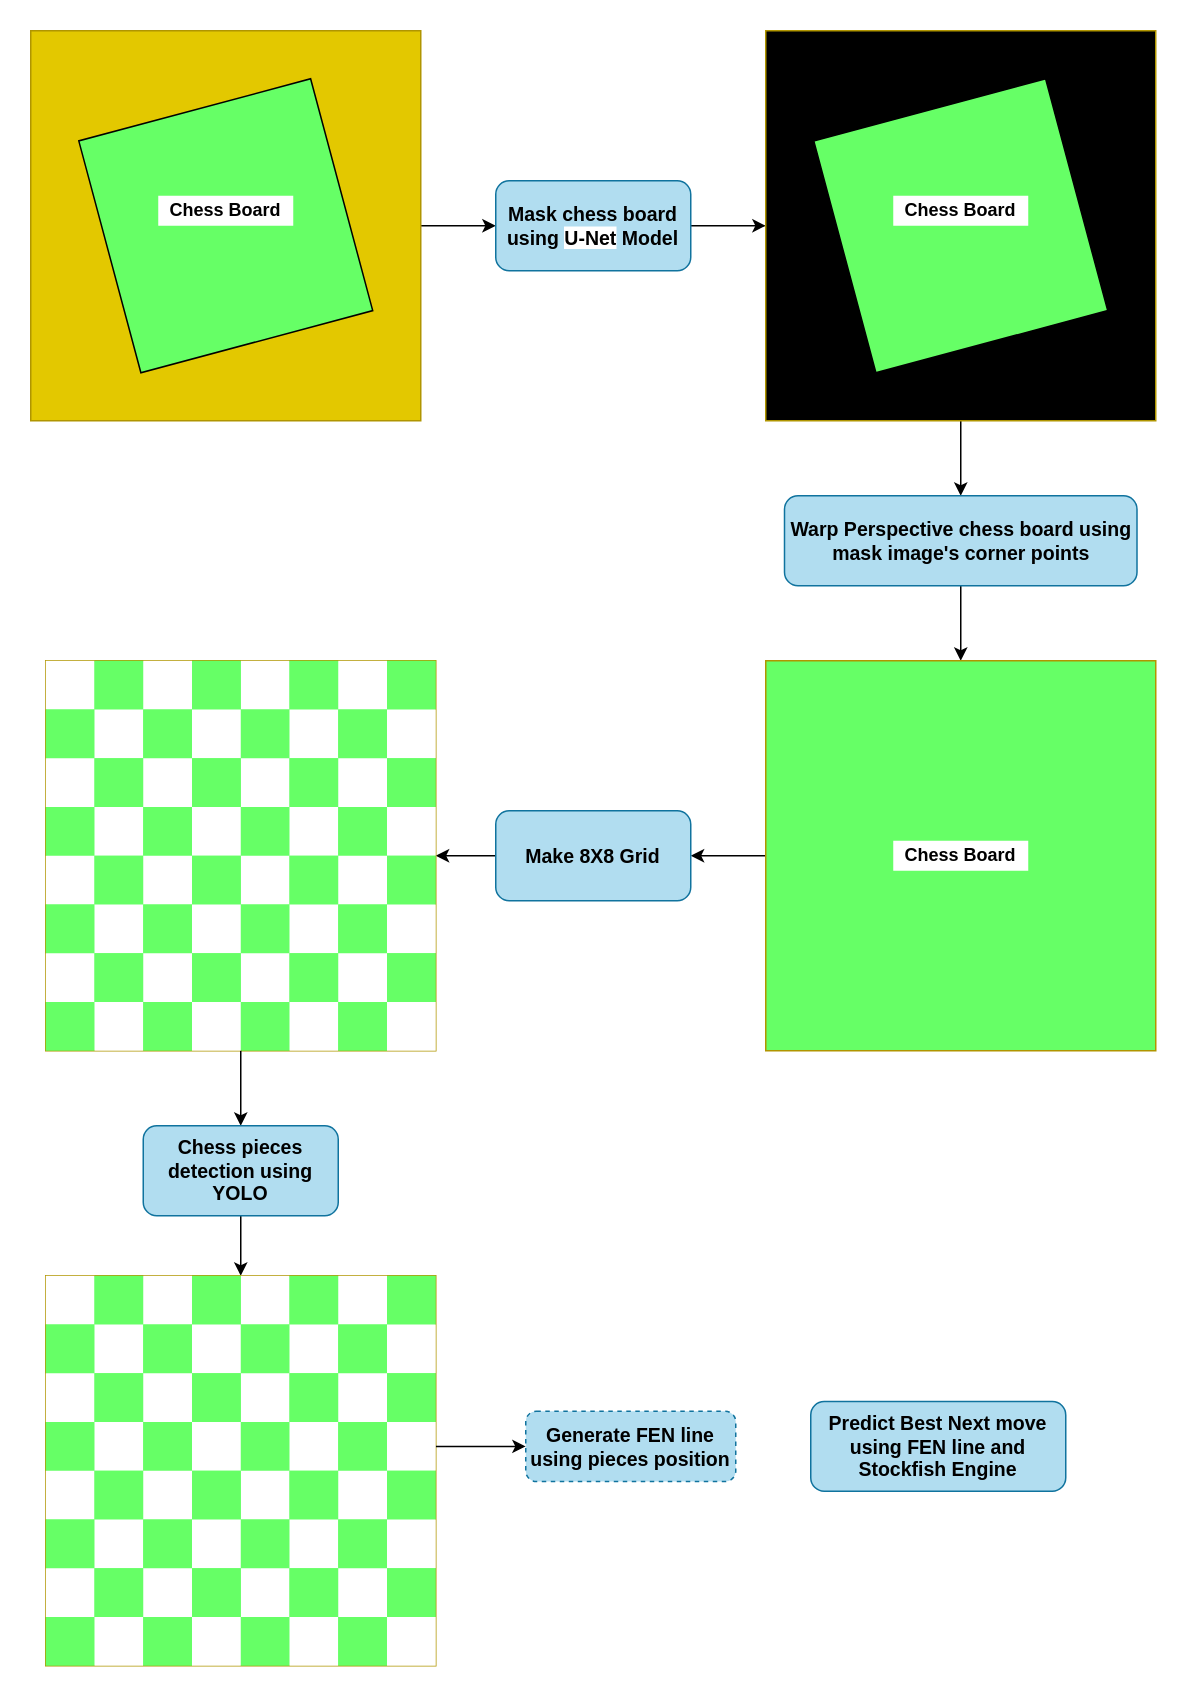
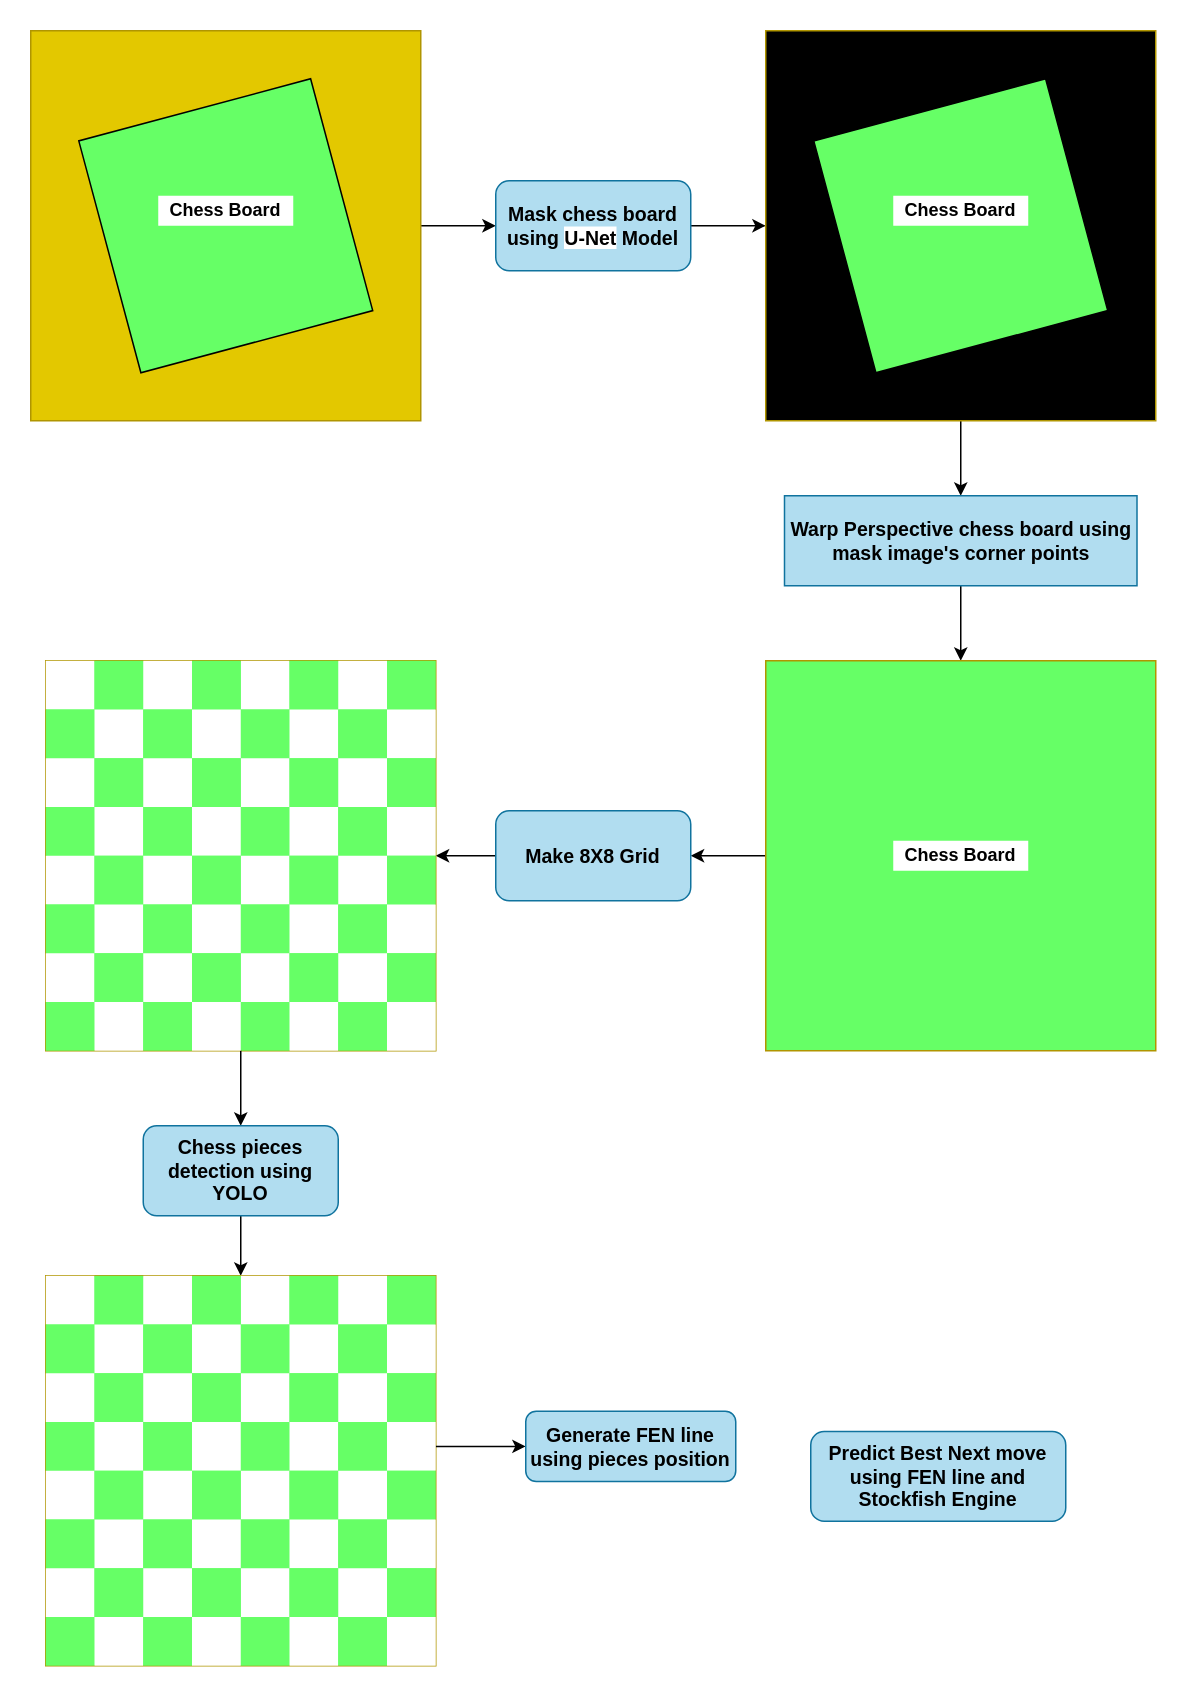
- <mxCell id="13" value="Warp Perspective chess board using mask image's corner points" style="rounded=1;whiteSpace=wrap;html=1;fillColor=#b1ddf0;strokeColor=#10739e;fontStyle=1;fontSize=13;" parent="1" vertex="1"><mxGeometry x="522.5" y="330" width="235" height="60" as="geometry" /></mxCell>
+ <mxCell id="13" value="Warp Perspective chess board using mask image's corner points" style="whiteSpace=wrap;html=1;fillColor=#b1ddf0;strokeColor=#10739e;fontStyle=1;fontSize=13;rounded=0;" parent="1" vertex="1"><mxGeometry x="522.5" y="330" width="235" height="60" as="geometry" /></mxCell>
- <mxCell id="185" value="Generate FEN line using pieces position" style="rounded=1;whiteSpace=wrap;html=1;fillColor=#b1ddf0;strokeColor=#10739e;fontStyle=1;fontSize=13;dashed=1;" parent="1" vertex="1"><mxGeometry x="350" y="940.31" width="140" height="46.88" as="geometry" /></mxCell>
+ <mxCell id="185" value="Generate FEN line using pieces position" style="rounded=1;whiteSpace=wrap;html=1;fillColor=#b1ddf0;strokeColor=#10739e;fontStyle=1;fontSize=13;" parent="1" vertex="1"><mxGeometry x="350" y="940.31" width="140" height="46.88" as="geometry" /></mxCell>
- <mxCell id="186" value="Predict Best Next move using FEN line and Stockfish Engine" style="rounded=1;whiteSpace=wrap;html=1;fillColor=#b1ddf0;strokeColor=#10739e;fontStyle=1;fontSize=13;" parent="1" vertex="1"><mxGeometry x="540" y="933.91" width="170" height="59.69" as="geometry" /></mxCell>
+ <mxCell id="186" value="Predict Best Next move using FEN line and Stockfish Engine" style="rounded=1;whiteSpace=wrap;html=1;fillColor=#b1ddf0;strokeColor=#10739e;fontStyle=1;fontSize=13;" parent="1" vertex="1"><mxGeometry x="540" y="953.91" width="170" height="59.69" as="geometry" /></mxCell>
